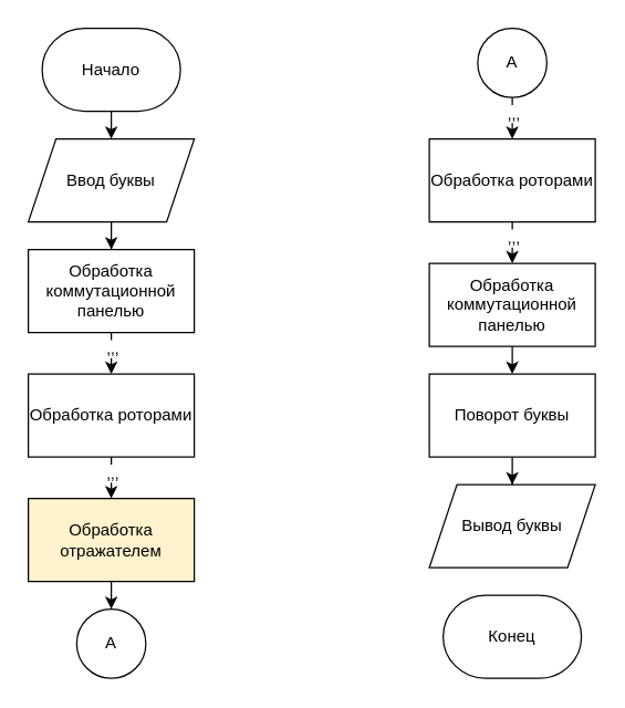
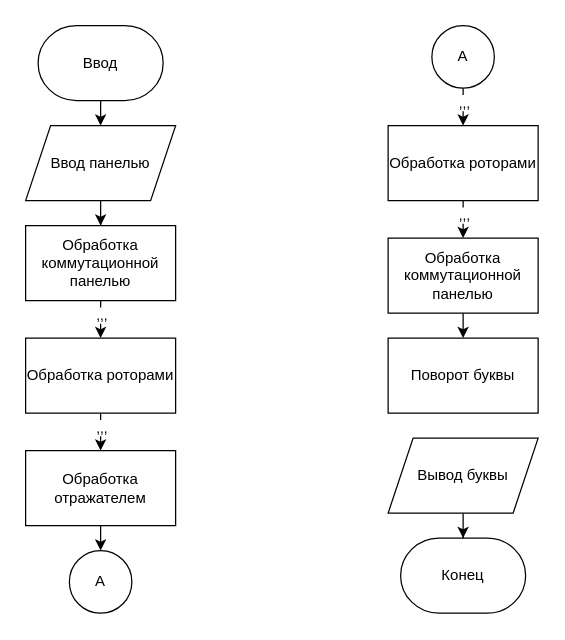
- <mxCell id="3" value="Начало" style="strokeWidth=1;html=1;shape=mxgraph.flowchart.terminator;whiteSpace=wrap;" vertex="1" parent="1"><mxGeometry x="30" y="20" width="100" height="60" as="geometry" /></mxCell>
+ <mxCell id="3" value="Ввод" style="strokeWidth=1;html=1;shape=mxgraph.flowchart.terminator;whiteSpace=wrap;" vertex="1" parent="1"><mxGeometry x="30" y="20" width="100" height="60" as="geometry" /></mxCell>
- <mxCell id="5" value="Ввод буквы" style="shape=parallelogram;perimeter=parallelogramPerimeter;whiteSpace=wrap;html=1;fixedSize=1;" vertex="1" parent="1"><mxGeometry x="20" y="100" width="120" height="60" as="geometry" /></mxCell>
+ <mxCell id="5" value="Ввод панелью" style="shape=parallelogram;perimeter=parallelogramPerimeter;whiteSpace=wrap;html=1;fixedSize=1;" vertex="1" parent="1"><mxGeometry x="20" y="100" width="120" height="60" as="geometry" /></mxCell>
- <mxCell id="26" style="edgeStyle=orthogonalEdgeStyle;rounded=0;orthogonalLoop=1;jettySize=auto;html=1;exitX=0.5;exitY=1;exitDx=0;exitDy=0;" edge="1" parent="1" source="27" target="20"><mxGeometry relative="1" as="geometry" /></mxCell>
- <mxCell id="13" value="Обработка отражателем" style="rounded=0;whiteSpace=wrap;html=1;fillColor=#fff2cc;" vertex="1" parent="1"><mxGeometry x="20" y="360" width="120" height="60" as="geometry" /></mxCell>
+ <mxCell id="13" value="Обработка отражателем" style="rounded=0;whiteSpace=wrap;html=1;" vertex="1" parent="1"><mxGeometry x="20" y="360" width="120" height="60" as="geometry" /></mxCell>
+ <mxCell id="19" style="edgeStyle=orthogonalEdgeStyle;rounded=0;orthogonalLoop=1;jettySize=auto;html=1;exitX=0.5;exitY=1;exitDx=0;exitDy=0;" edge="1" parent="1" source="20" target="16"><mxGeometry relative="1" as="geometry" /></mxCell>
